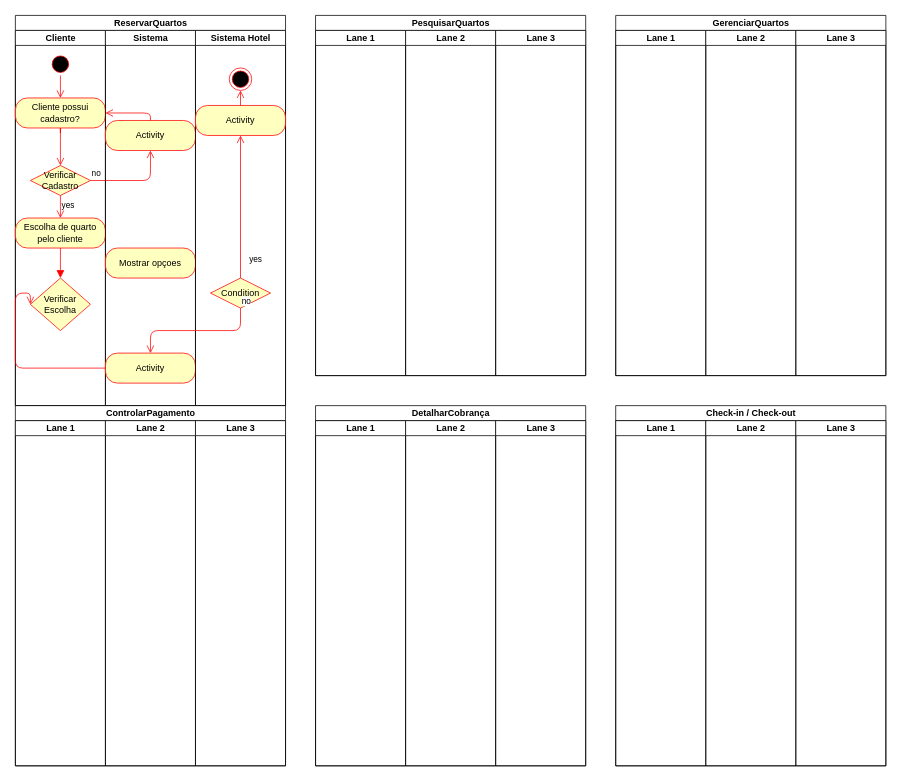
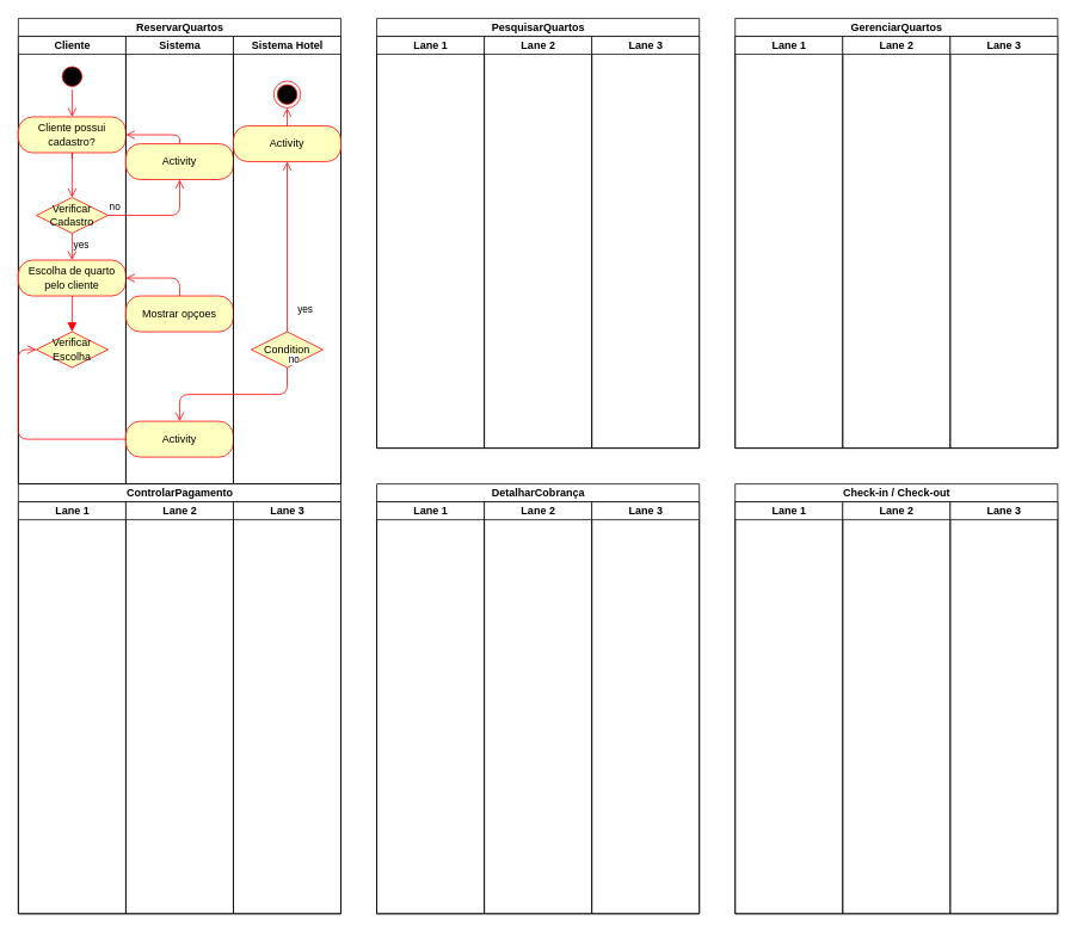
+ <mxCell id="25" value="" style="edgeStyle=orthogonalEdgeStyle;html=1;verticalAlign=bottom;endArrow=open;endSize=8;strokeColor=#ff0000;entryX=1;entryY=0.5;entryDx=0;entryDy=0;" edge="1" source="17" parent="2" target="9"><mxGeometry relative="1" as="geometry"><mxPoint x="120" y="330" as="targetPoint" /><Array as="points"><mxPoint x="180" y="290" /></Array></mxGeometry></mxCell>
- <mxCell id="11" value="&lt;font color=&quot;#000000&quot;&gt;Verificar Escolha&lt;/font&gt;" style="rhombus;whiteSpace=wrap;html=1;fillColor=#ffffc0;strokeColor=#ff0000;" vertex="1" parent="3"><mxGeometry x="20" y="330" width="80" height="70" as="geometry" /></mxCell>
+ <mxCell id="11" value="&lt;font color=&quot;#000000&quot;&gt;Verificar Escolha&lt;/font&gt;" style="rhombus;whiteSpace=wrap;html=1;fillColor=#ffffc0;strokeColor=#ff0000;" vertex="1" parent="3"><mxGeometry x="20" y="330" width="80" height="40" as="geometry" /></mxCell>
